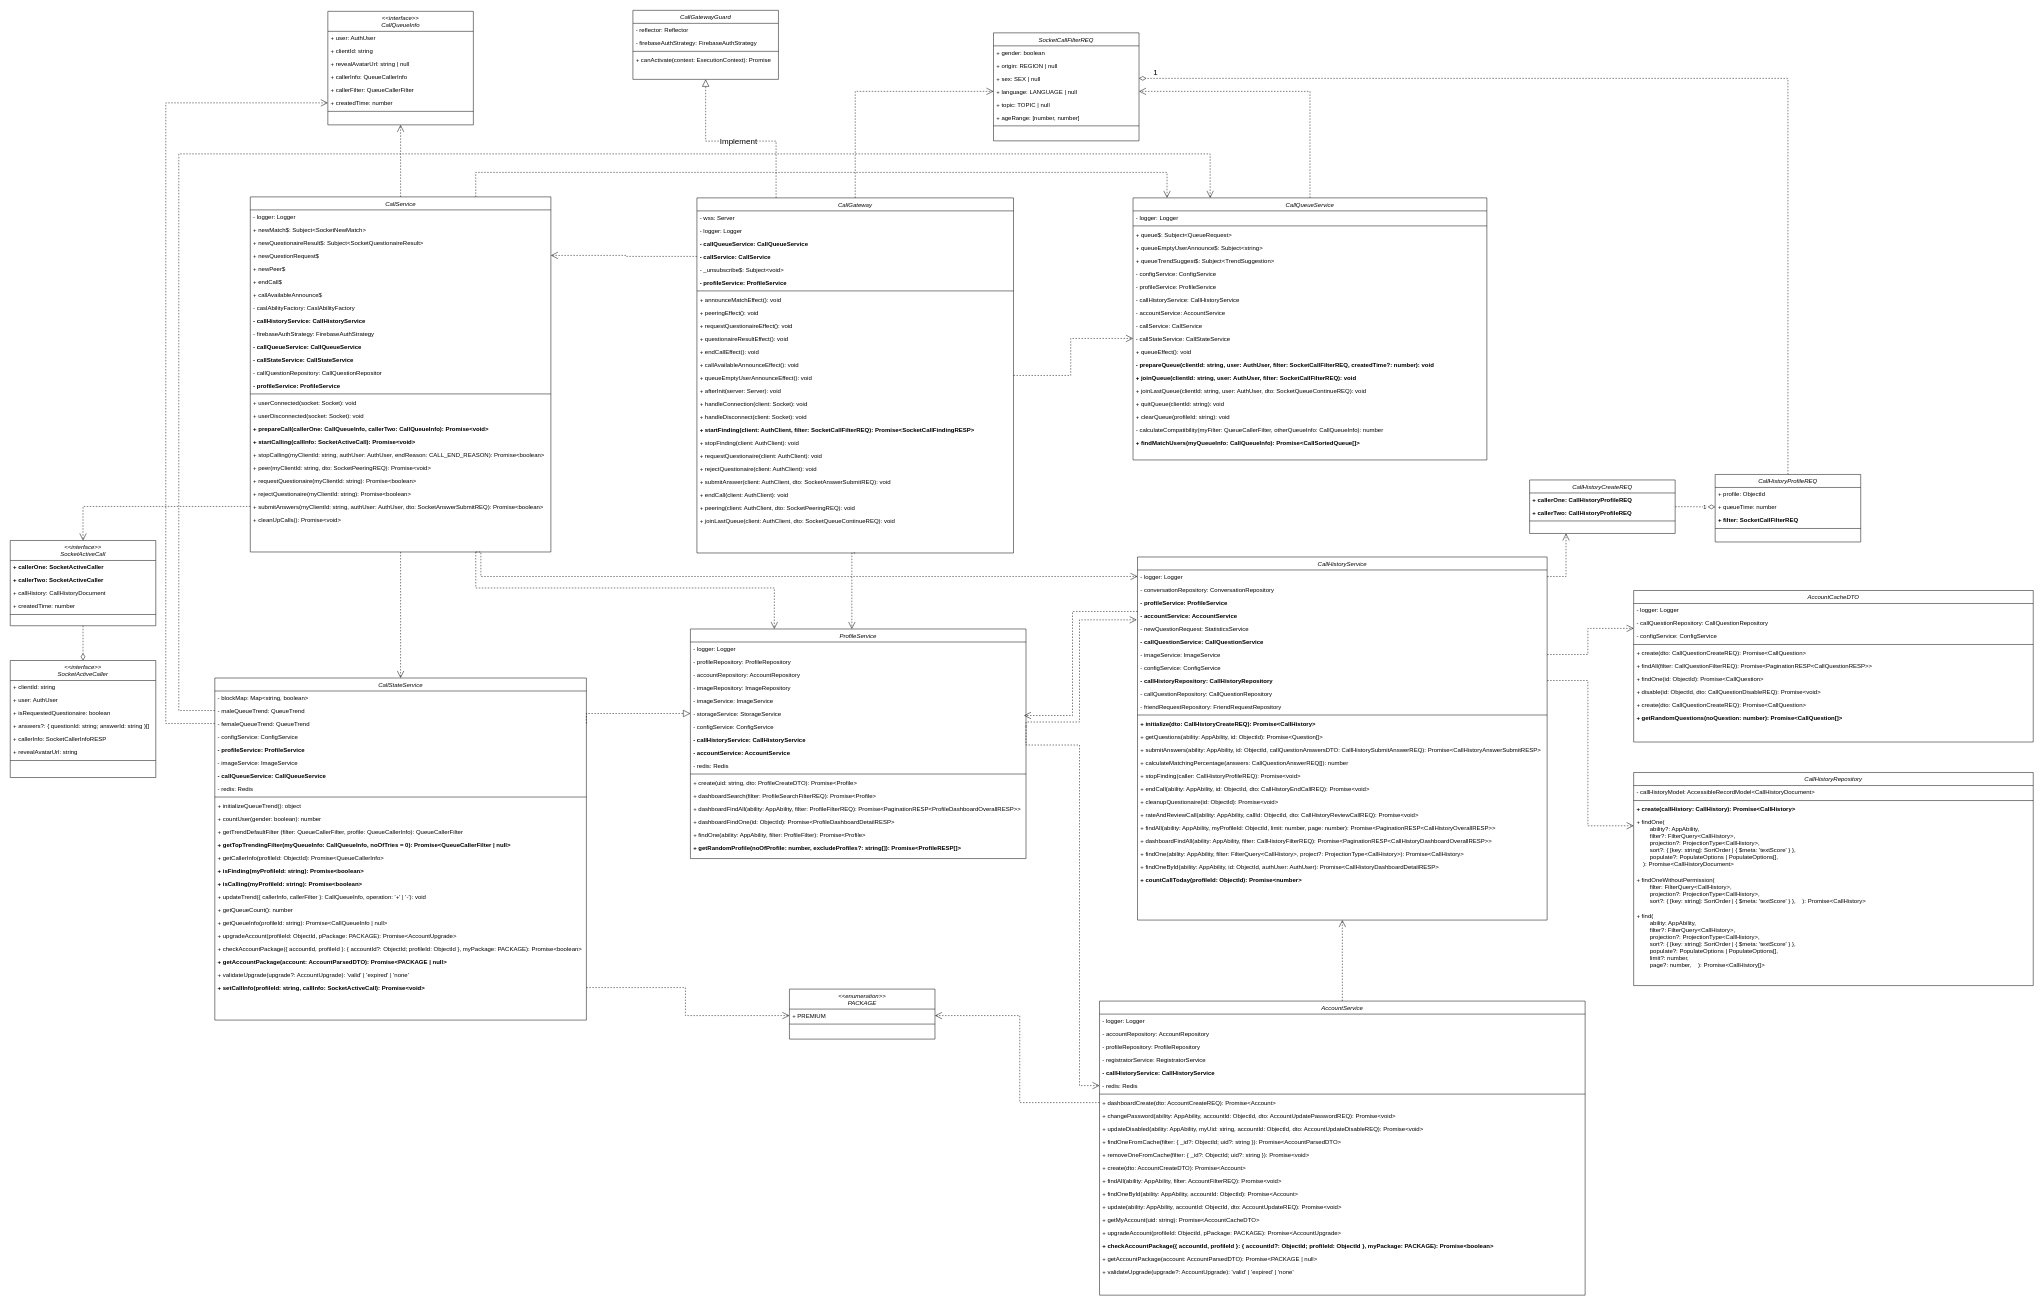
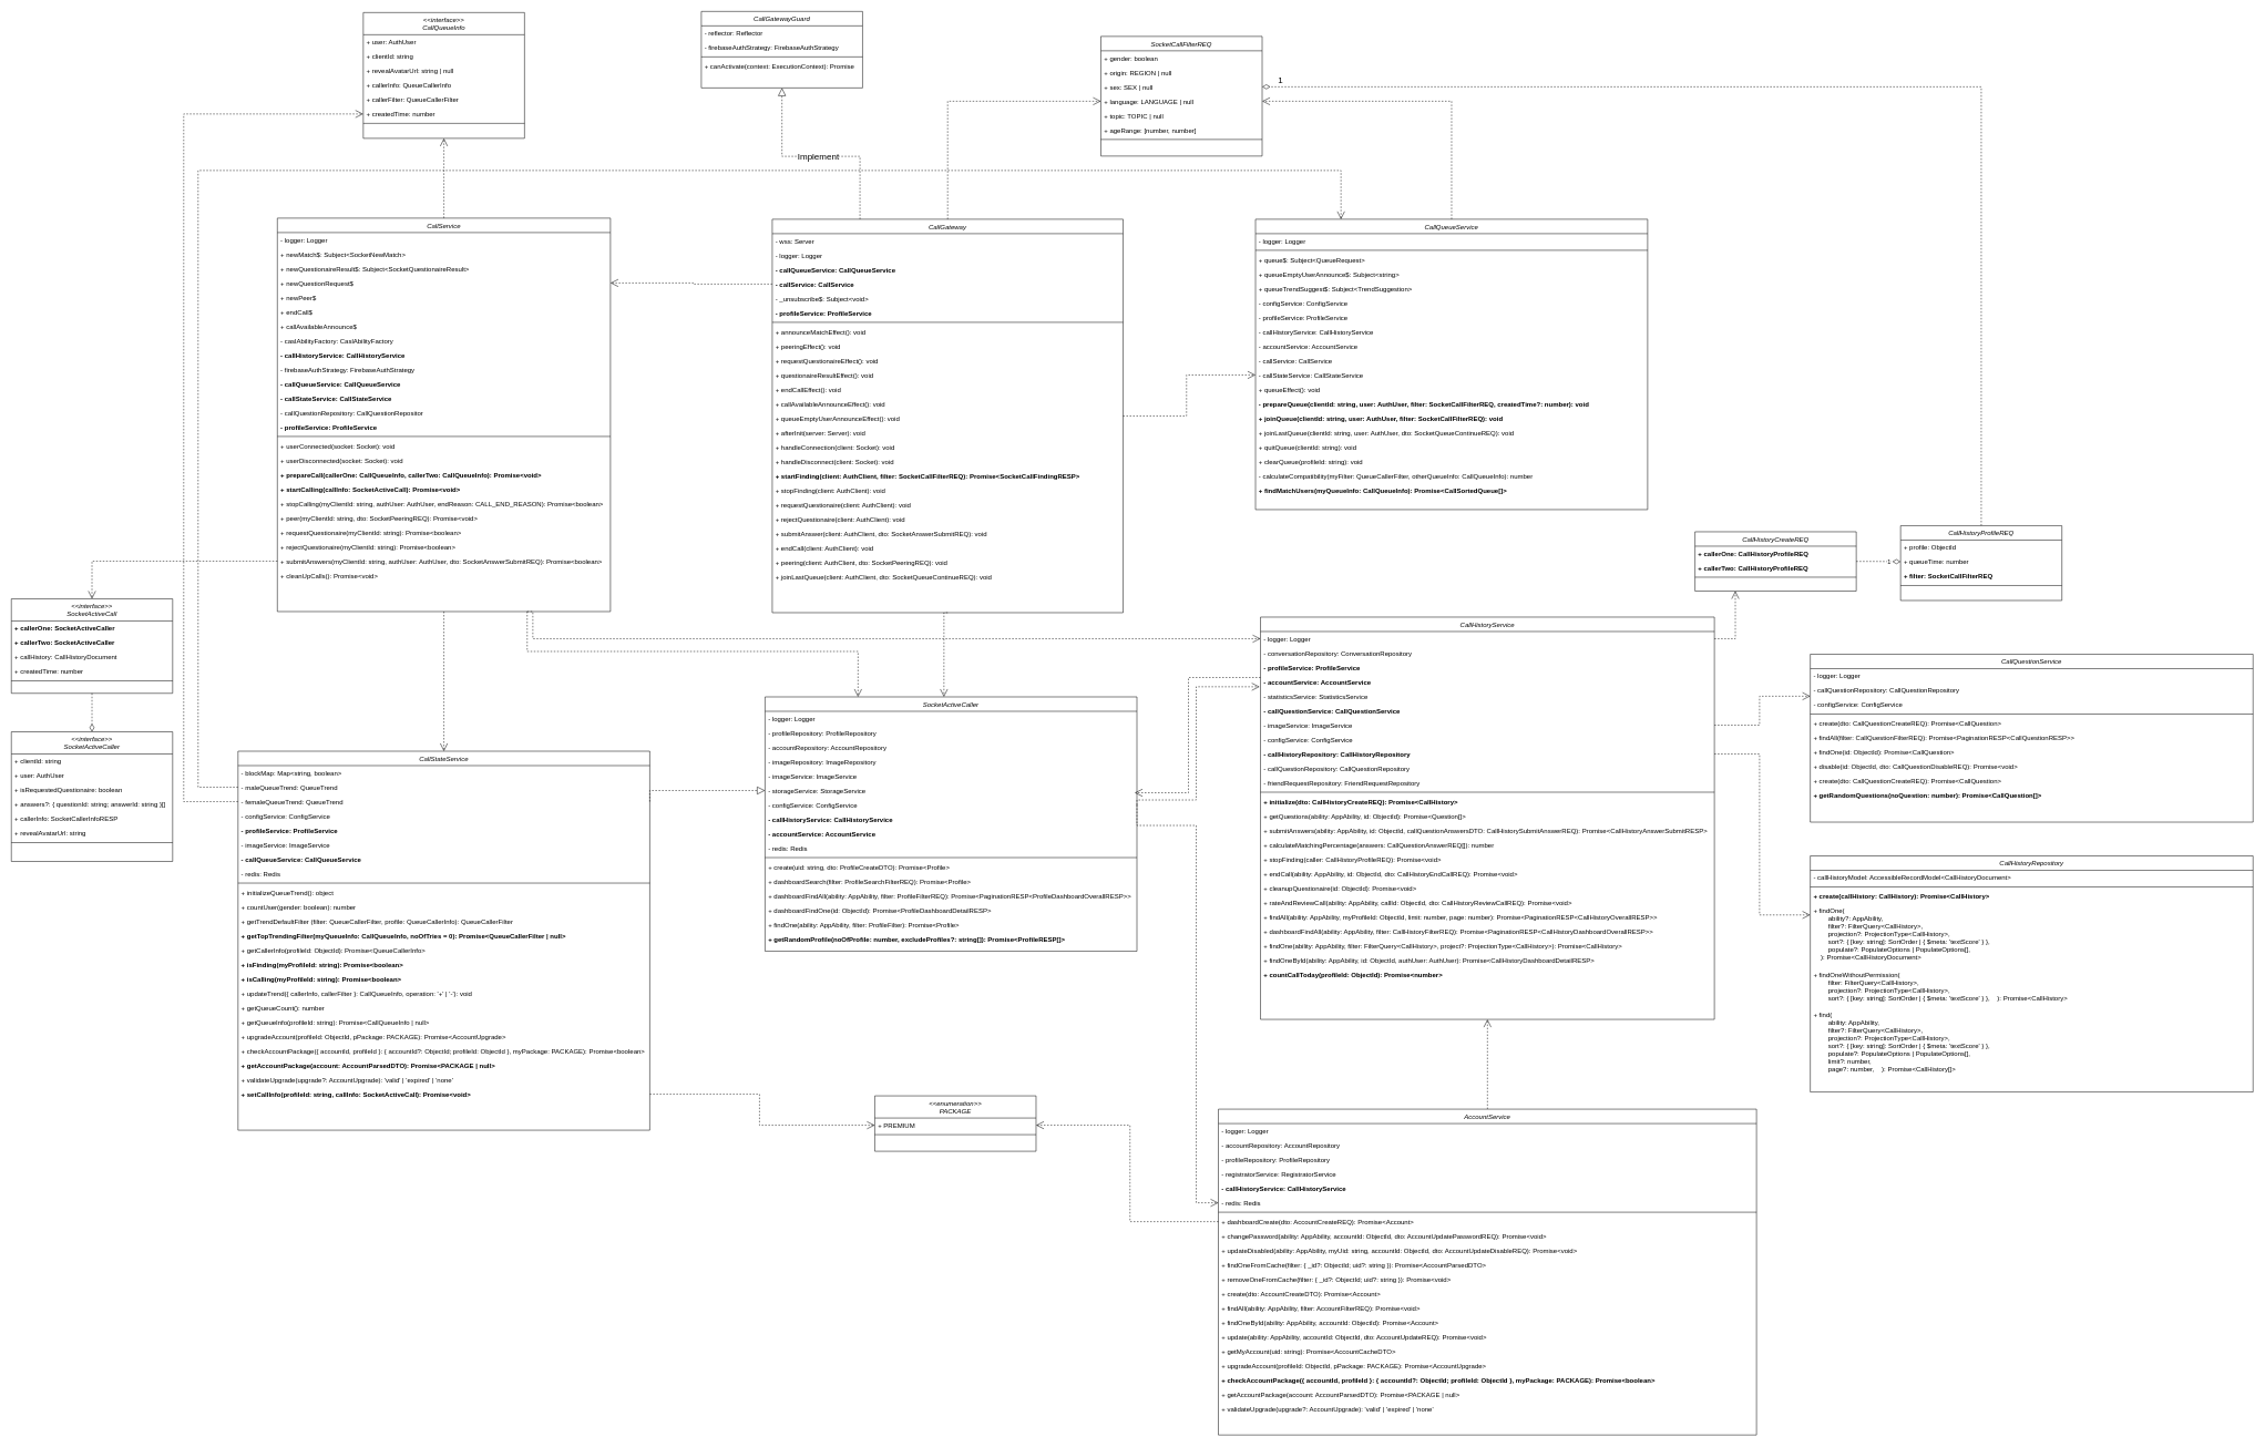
- <mxCell id="8" style="edgeStyle=orthogonalEdgeStyle;rounded=0;orthogonalLoop=1;jettySize=auto;html=1;exitX=0.75;exitY=0;exitDx=0;exitDy=0;dashed=1;endArrow=open;endFill=0;startSize=12;endSize=12;" edge="1" parent="1" source="12" target="69"><mxGeometry relative="1" as="geometry"><Array as="points"><mxPoint x="951" y="344" /><mxPoint x="2333" y="344" /></Array></mxGeometry></mxCell>
- <mxCell id="226" value="AccountCacheDTO" style="swimlane;fontStyle=2;align=center;verticalAlign=top;childLayout=stackLayout;horizontal=1;startSize=26;horizontalStack=0;resizeParent=1;resizeLast=0;collapsible=1;marginBottom=0;rounded=0;shadow=0;strokeWidth=1;" vertex="1" parent="1"><mxGeometry x="3266" y="1180" width="799" height="303" as="geometry"><mxRectangle x="230" y="140" width="160" height="26" as="alternateBounds" /></mxGeometry></mxCell>
+ <mxCell id="226" value="CallQuestionService" style="swimlane;fontStyle=2;align=center;verticalAlign=top;childLayout=stackLayout;horizontal=1;startSize=26;horizontalStack=0;resizeParent=1;resizeLast=0;collapsible=1;marginBottom=0;rounded=0;shadow=0;strokeWidth=1;" vertex="1" parent="1"><mxGeometry x="3266" y="1180" width="799" height="303" as="geometry"><mxRectangle x="230" y="140" width="160" height="26" as="alternateBounds" /></mxGeometry></mxCell>
- <mxCell id="102" value="- newQuestionRequest: StatisticsService" style="text;align=left;verticalAlign=top;spacingLeft=4;spacingRight=4;overflow=hidden;rotatable=0;points=[[0,0.5],[1,0.5]];portConstraint=eastwest;" vertex="1" parent="97"><mxGeometry y="130" width="819" height="26" as="geometry" /></mxCell>
+ <mxCell id="102" value="- statisticsService: StatisticsService" style="text;align=left;verticalAlign=top;spacingLeft=4;spacingRight=4;overflow=hidden;rotatable=0;points=[[0,0.5],[1,0.5]];portConstraint=eastwest;" vertex="1" parent="97"><mxGeometry y="130" width="819" height="26" as="geometry" /></mxCell>
- <mxCell id="186" value="ProfileService" style="swimlane;fontStyle=2;align=center;verticalAlign=top;childLayout=stackLayout;horizontal=1;startSize=26;horizontalStack=0;resizeParent=1;resizeLast=0;collapsible=1;marginBottom=0;rounded=0;shadow=0;strokeWidth=1;" vertex="1" parent="1"><mxGeometry x="1380" y="1257" width="671" height="459" as="geometry"><mxRectangle x="230" y="140" width="160" height="26" as="alternateBounds" /></mxGeometry></mxCell>
+ <mxCell id="186" value="SocketActiveCaller" style="swimlane;fontStyle=2;align=center;verticalAlign=top;childLayout=stackLayout;horizontal=1;startSize=26;horizontalStack=0;resizeParent=1;resizeLast=0;collapsible=1;marginBottom=0;rounded=0;shadow=0;strokeWidth=1;" vertex="1" parent="1"><mxGeometry x="1380" y="1257" width="671" height="459" as="geometry"><mxRectangle x="230" y="140" width="160" height="26" as="alternateBounds" /></mxGeometry></mxCell>
